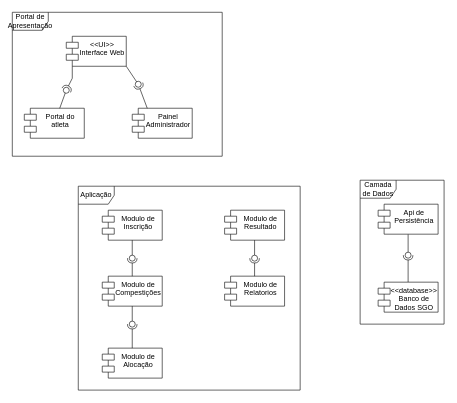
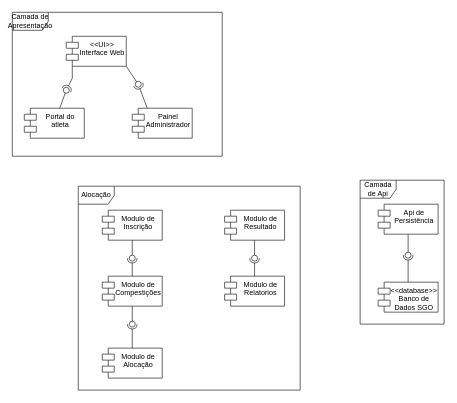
- <mxCell id="32" value="Portal de Apresentação" style="shape=umlFrame;whiteSpace=wrap;html=1;pointerEvents=0;" vertex="1" parent="1"><mxGeometry x="20" y="20" width="350" height="240" as="geometry" /></mxCell>
+ <mxCell id="32" value="Camada de Apresentação" style="shape=umlFrame;whiteSpace=wrap;html=1;pointerEvents=0;" vertex="1" parent="1"><mxGeometry x="20" y="20" width="350" height="240" as="geometry" /></mxCell>
- <mxCell id="30" value="Camada de Dados" style="shape=umlFrame;whiteSpace=wrap;html=1;pointerEvents=0;" vertex="1" parent="1"><mxGeometry x="600" y="300" width="140" height="240" as="geometry" /></mxCell>
+ <mxCell id="30" value="Camada de Api" style="shape=umlFrame;whiteSpace=wrap;html=1;pointerEvents=0;" vertex="1" parent="1"><mxGeometry x="600" y="300" width="140" height="240" as="geometry" /></mxCell>
- <mxCell id="31" value="Aplicação" style="shape=umlFrame;whiteSpace=wrap;html=1;pointerEvents=0;" vertex="1" parent="1"><mxGeometry x="130" y="310" width="370" height="340" as="geometry" /></mxCell>
+ <mxCell id="31" value="Alocação" style="shape=umlFrame;whiteSpace=wrap;html=1;pointerEvents=0;" vertex="1" parent="1"><mxGeometry x="130" y="310" width="370" height="340" as="geometry" /></mxCell>
